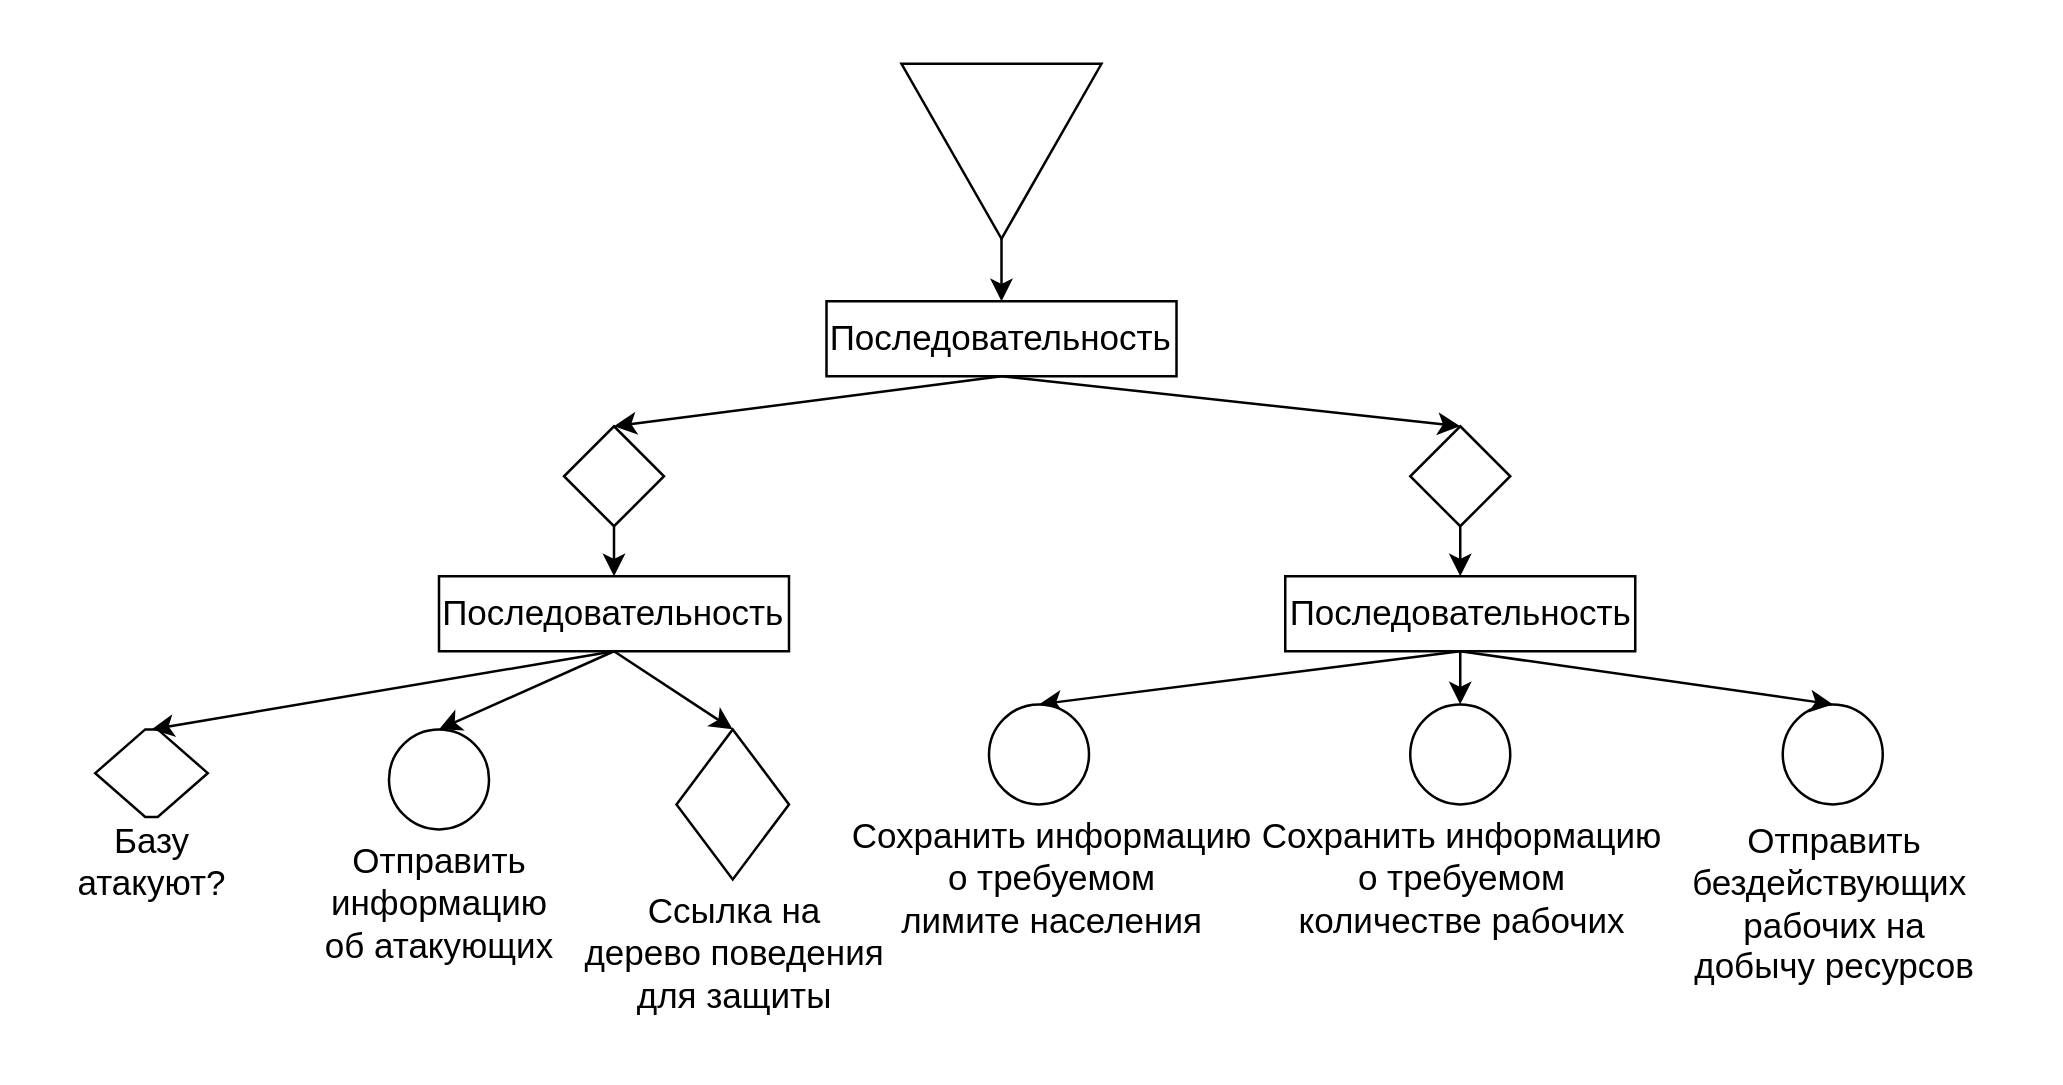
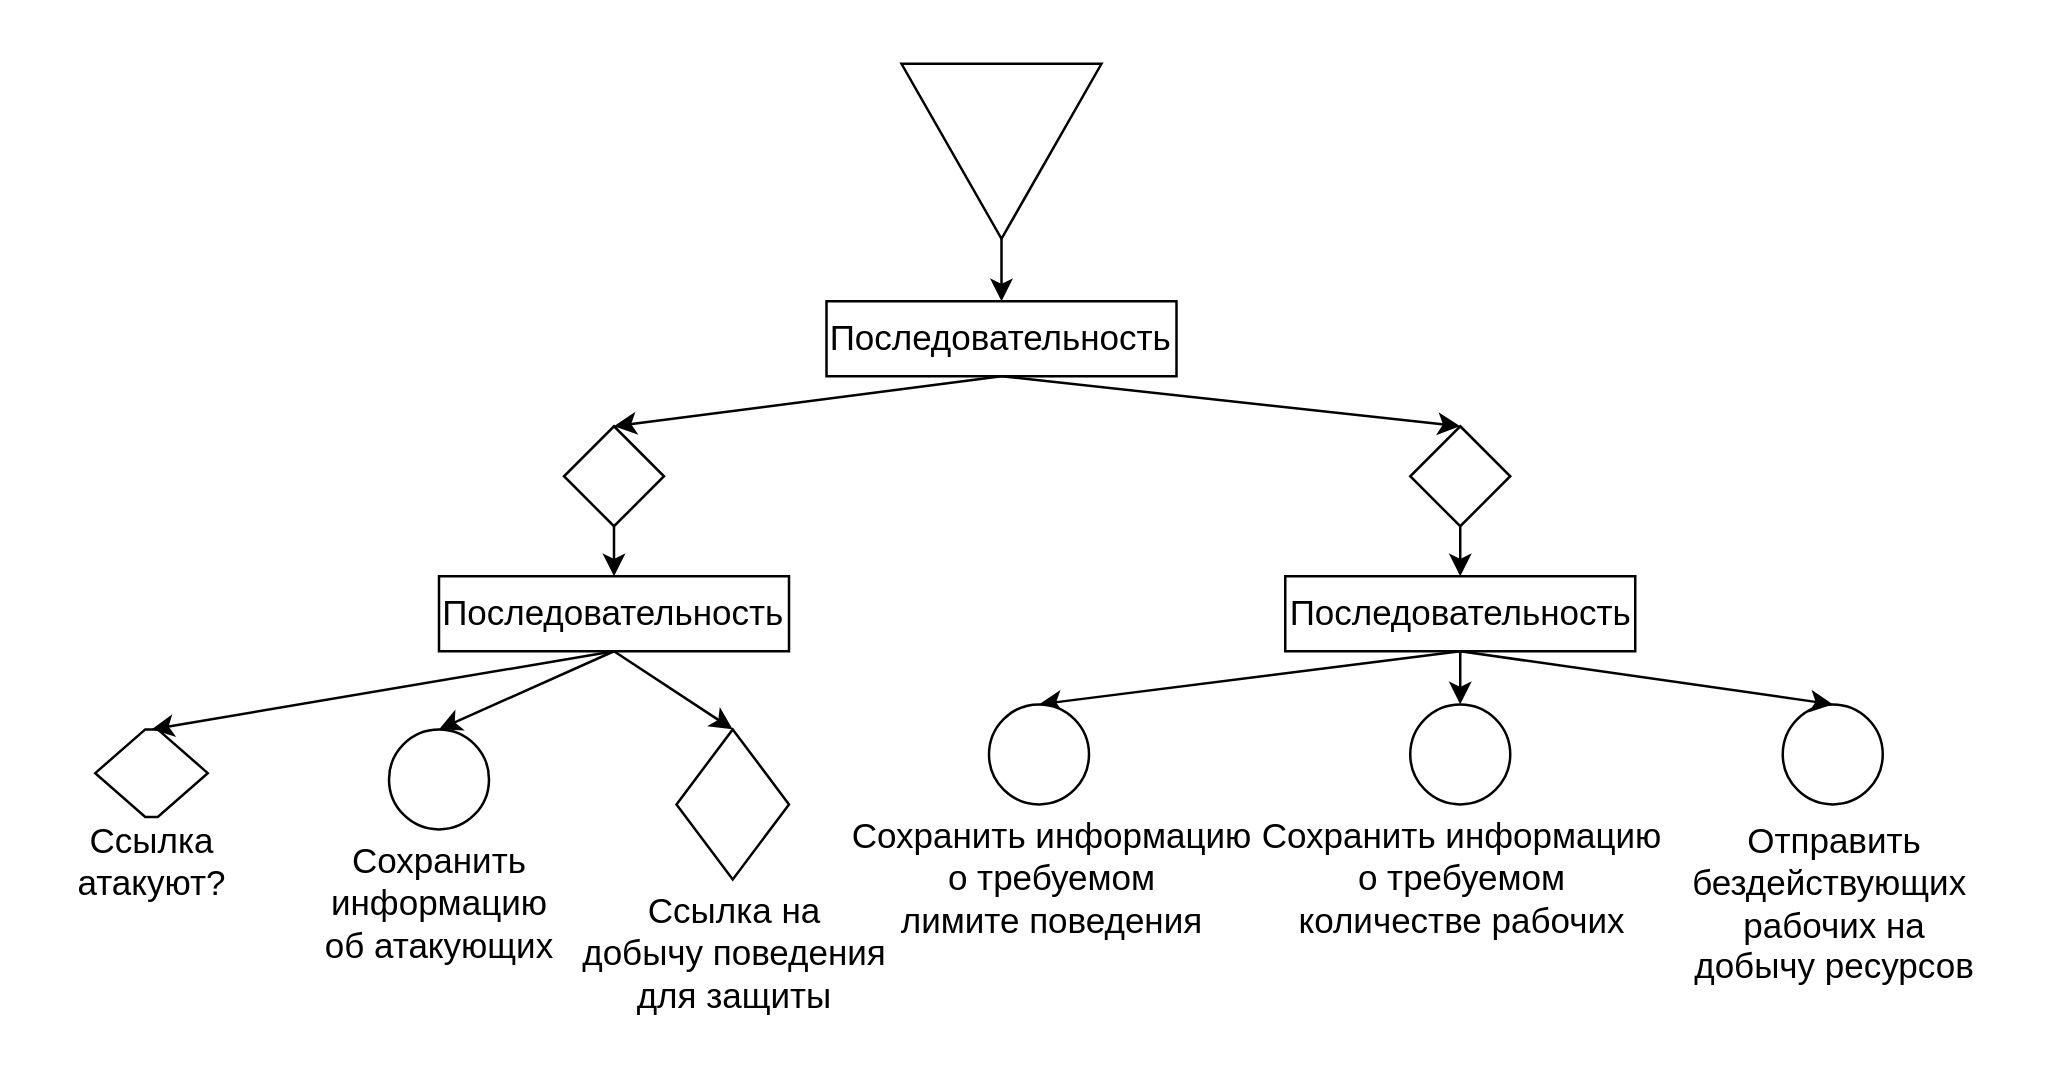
- <mxCell id="10" value="&lt;font style=&quot;font-size: 14px;&quot;&gt;Базу &lt;br&gt;атакуют?&lt;/font&gt;" style="text;html=1;align=center;verticalAlign=middle;resizable=0;points=[];autosize=1;strokeColor=none;fillColor=none;" vertex="1" parent="1"><mxGeometry x="20" y="318.75" width="80" height="50" as="geometry" /></mxCell>
+ <mxCell id="10" value="&lt;font style=&quot;font-size: 14px;&quot;&gt;Ссылка &lt;br&gt;атакуют?&lt;/font&gt;" style="text;html=1;align=center;verticalAlign=middle;resizable=0;points=[];autosize=1;strokeColor=none;fillColor=none;" vertex="1" parent="1"><mxGeometry x="20" y="318.75" width="80" height="50" as="geometry" /></mxCell>
- <mxCell id="6" value="&lt;font style=&quot;font-size: 14px;&quot;&gt;Сохранить информацию&lt;br&gt;о требуемом &lt;br&gt;лимите населения&lt;/font&gt;" style="text;html=1;align=center;verticalAlign=middle;resizable=0;points=[];autosize=1;strokeColor=none;fillColor=none;" parent="1" vertex="1"><mxGeometry x="330" y="321.25" width="180" height="60" as="geometry" /></mxCell>
+ <mxCell id="6" value="&lt;font style=&quot;font-size: 14px;&quot;&gt;Сохранить информацию&lt;br&gt;о требуемом &lt;br&gt;лимите поведения&lt;/font&gt;" style="text;html=1;align=center;verticalAlign=middle;resizable=0;points=[];autosize=1;strokeColor=none;fillColor=none;" parent="1" vertex="1"><mxGeometry x="330" y="321.25" width="180" height="60" as="geometry" /></mxCell>
- <mxCell id="18" value="&lt;font style=&quot;font-size: 14px;&quot;&gt;Отправить&lt;br&gt;информацию&lt;br&gt;об атакующих&lt;/font&gt;" style="text;html=1;align=center;verticalAlign=middle;resizable=0;points=[];autosize=1;strokeColor=none;fillColor=none;" vertex="1" parent="1"><mxGeometry x="120" y="331.25" width="110" height="60" as="geometry" /></mxCell>
+ <mxCell id="18" value="&lt;font style=&quot;font-size: 14px;&quot;&gt;Сохранить&lt;br&gt;информацию&lt;br&gt;об атакующих&lt;/font&gt;" style="text;html=1;align=center;verticalAlign=middle;resizable=0;points=[];autosize=1;strokeColor=none;fillColor=none;" vertex="1" parent="1"><mxGeometry x="120" y="331.25" width="110" height="60" as="geometry" /></mxCell>
- <mxCell id="20" value="&lt;font style=&quot;font-size: 14px;&quot;&gt;Ссылка на&lt;br&gt;дерево поведения&lt;br&gt;для защиты&lt;/font&gt;" style="text;html=1;align=center;verticalAlign=middle;resizable=0;points=[];autosize=1;strokeColor=none;fillColor=none;" vertex="1" parent="1"><mxGeometry x="222.5" y="351.25" width="140" height="60" as="geometry" /></mxCell>
+ <mxCell id="20" value="&lt;font style=&quot;font-size: 14px;&quot;&gt;Ссылка на&lt;br&gt;добычу поведения&lt;br&gt;для защиты&lt;/font&gt;" style="text;html=1;align=center;verticalAlign=middle;resizable=0;points=[];autosize=1;strokeColor=none;fillColor=none;" vertex="1" parent="1"><mxGeometry x="222.5" y="351.25" width="140" height="60" as="geometry" /></mxCell>
